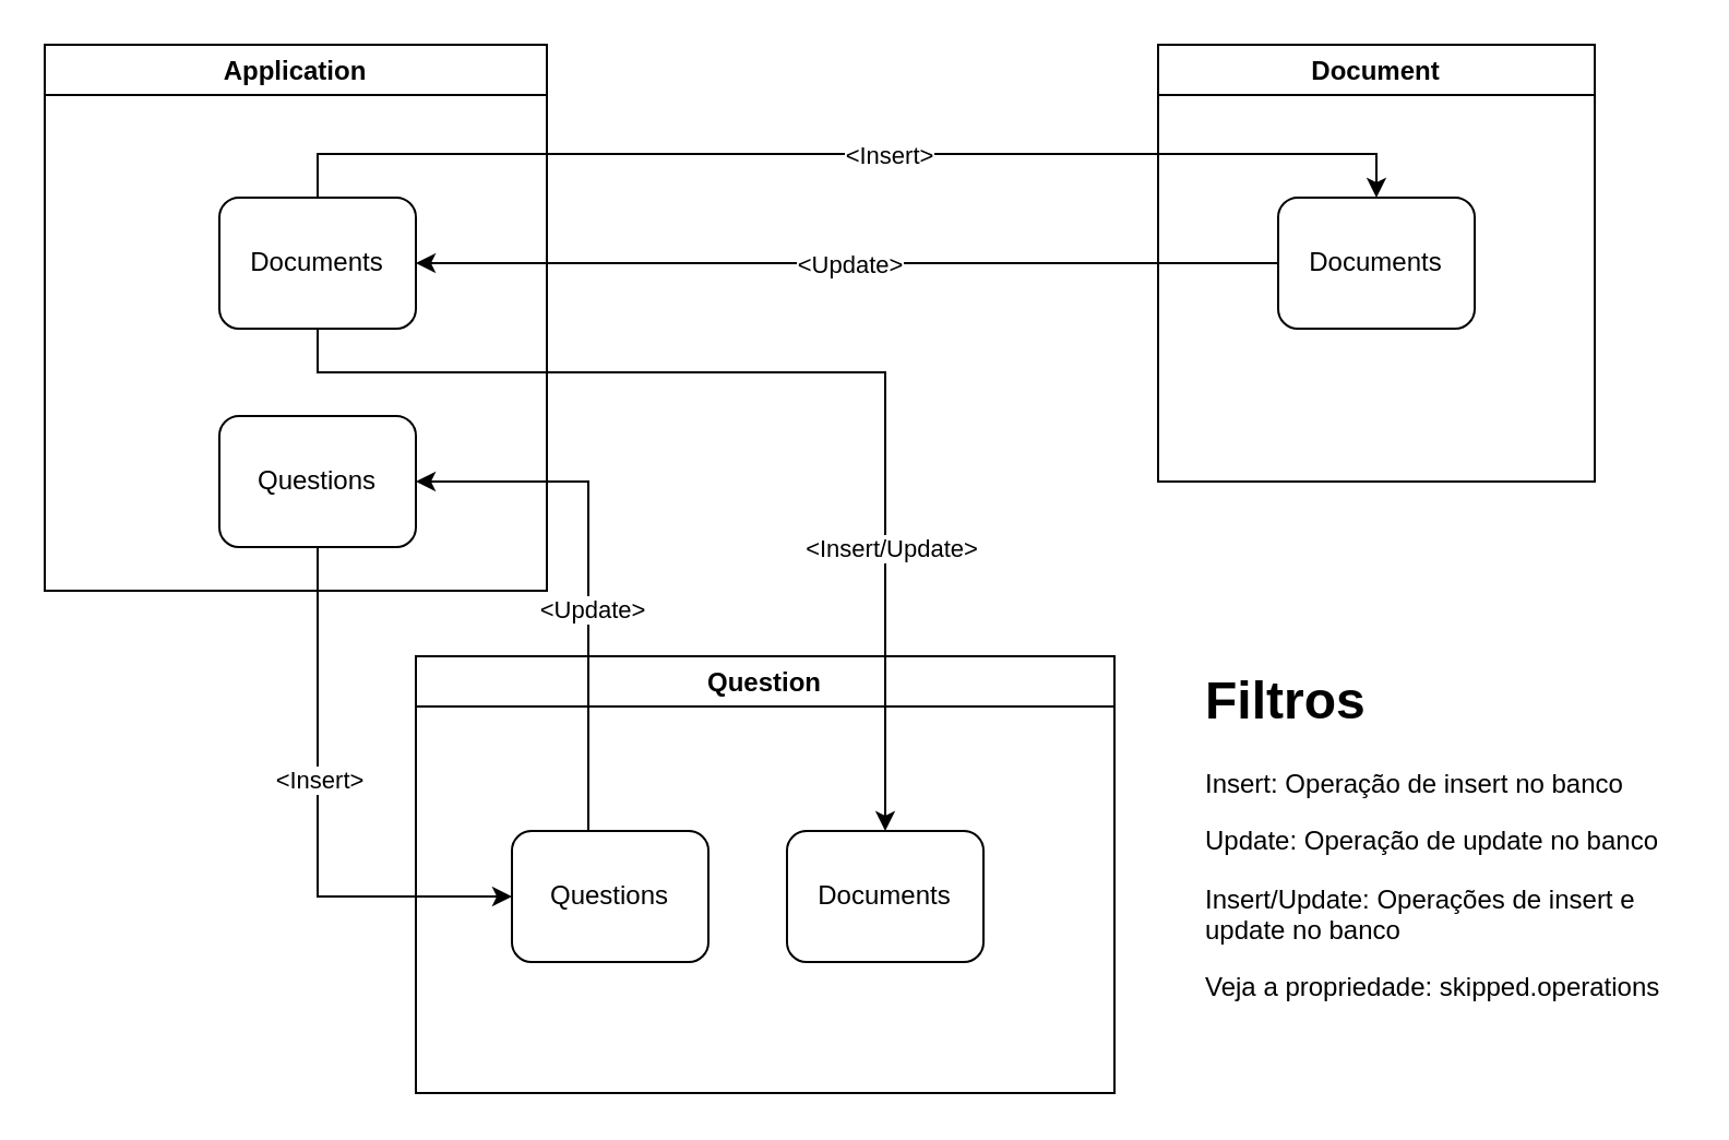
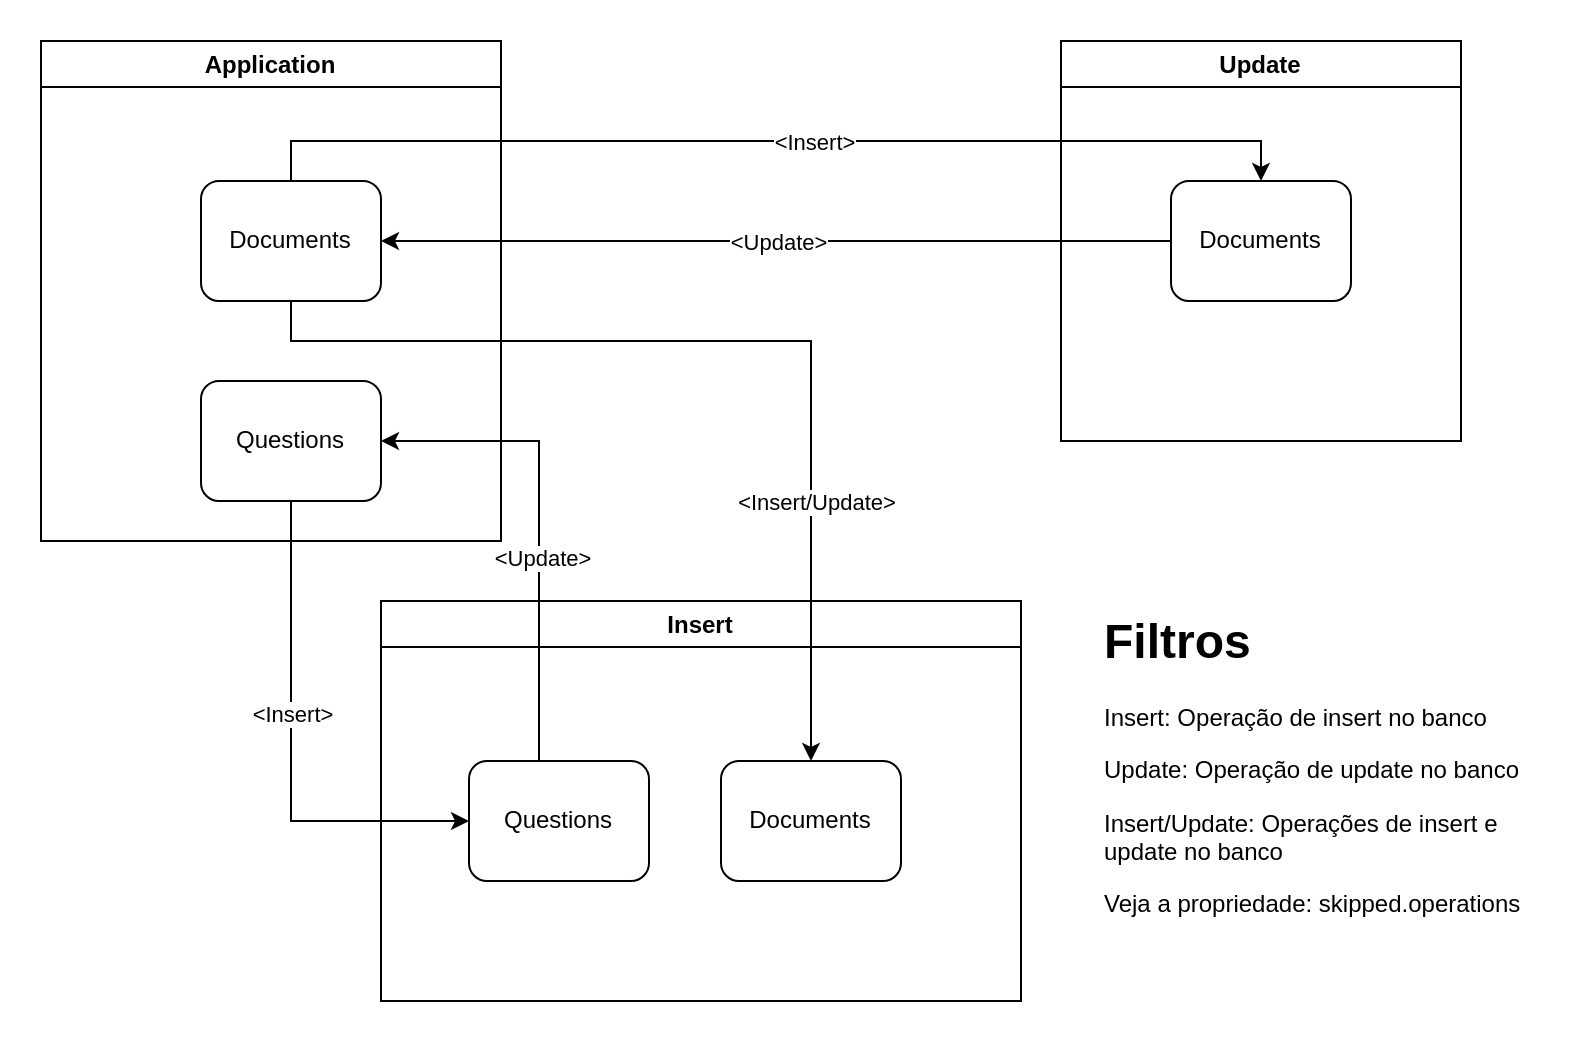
- <mxCell id="5" value="Document" style="swimlane;startSize=23;" vertex="1" parent="1"><mxGeometry x="530" y="20" width="200" height="200" as="geometry" /></mxCell>
+ <mxCell id="5" value="Update" style="swimlane;startSize=23;" vertex="1" parent="1"><mxGeometry x="530" y="20" width="200" height="200" as="geometry" /></mxCell>
- <mxCell id="7" value="Question" style="swimlane;" vertex="1" parent="1"><mxGeometry x="190" y="300" width="320" height="200" as="geometry" /></mxCell>
+ <mxCell id="7" value="Insert" style="swimlane;" vertex="1" parent="1"><mxGeometry x="190" y="300" width="320" height="200" as="geometry" /></mxCell>
